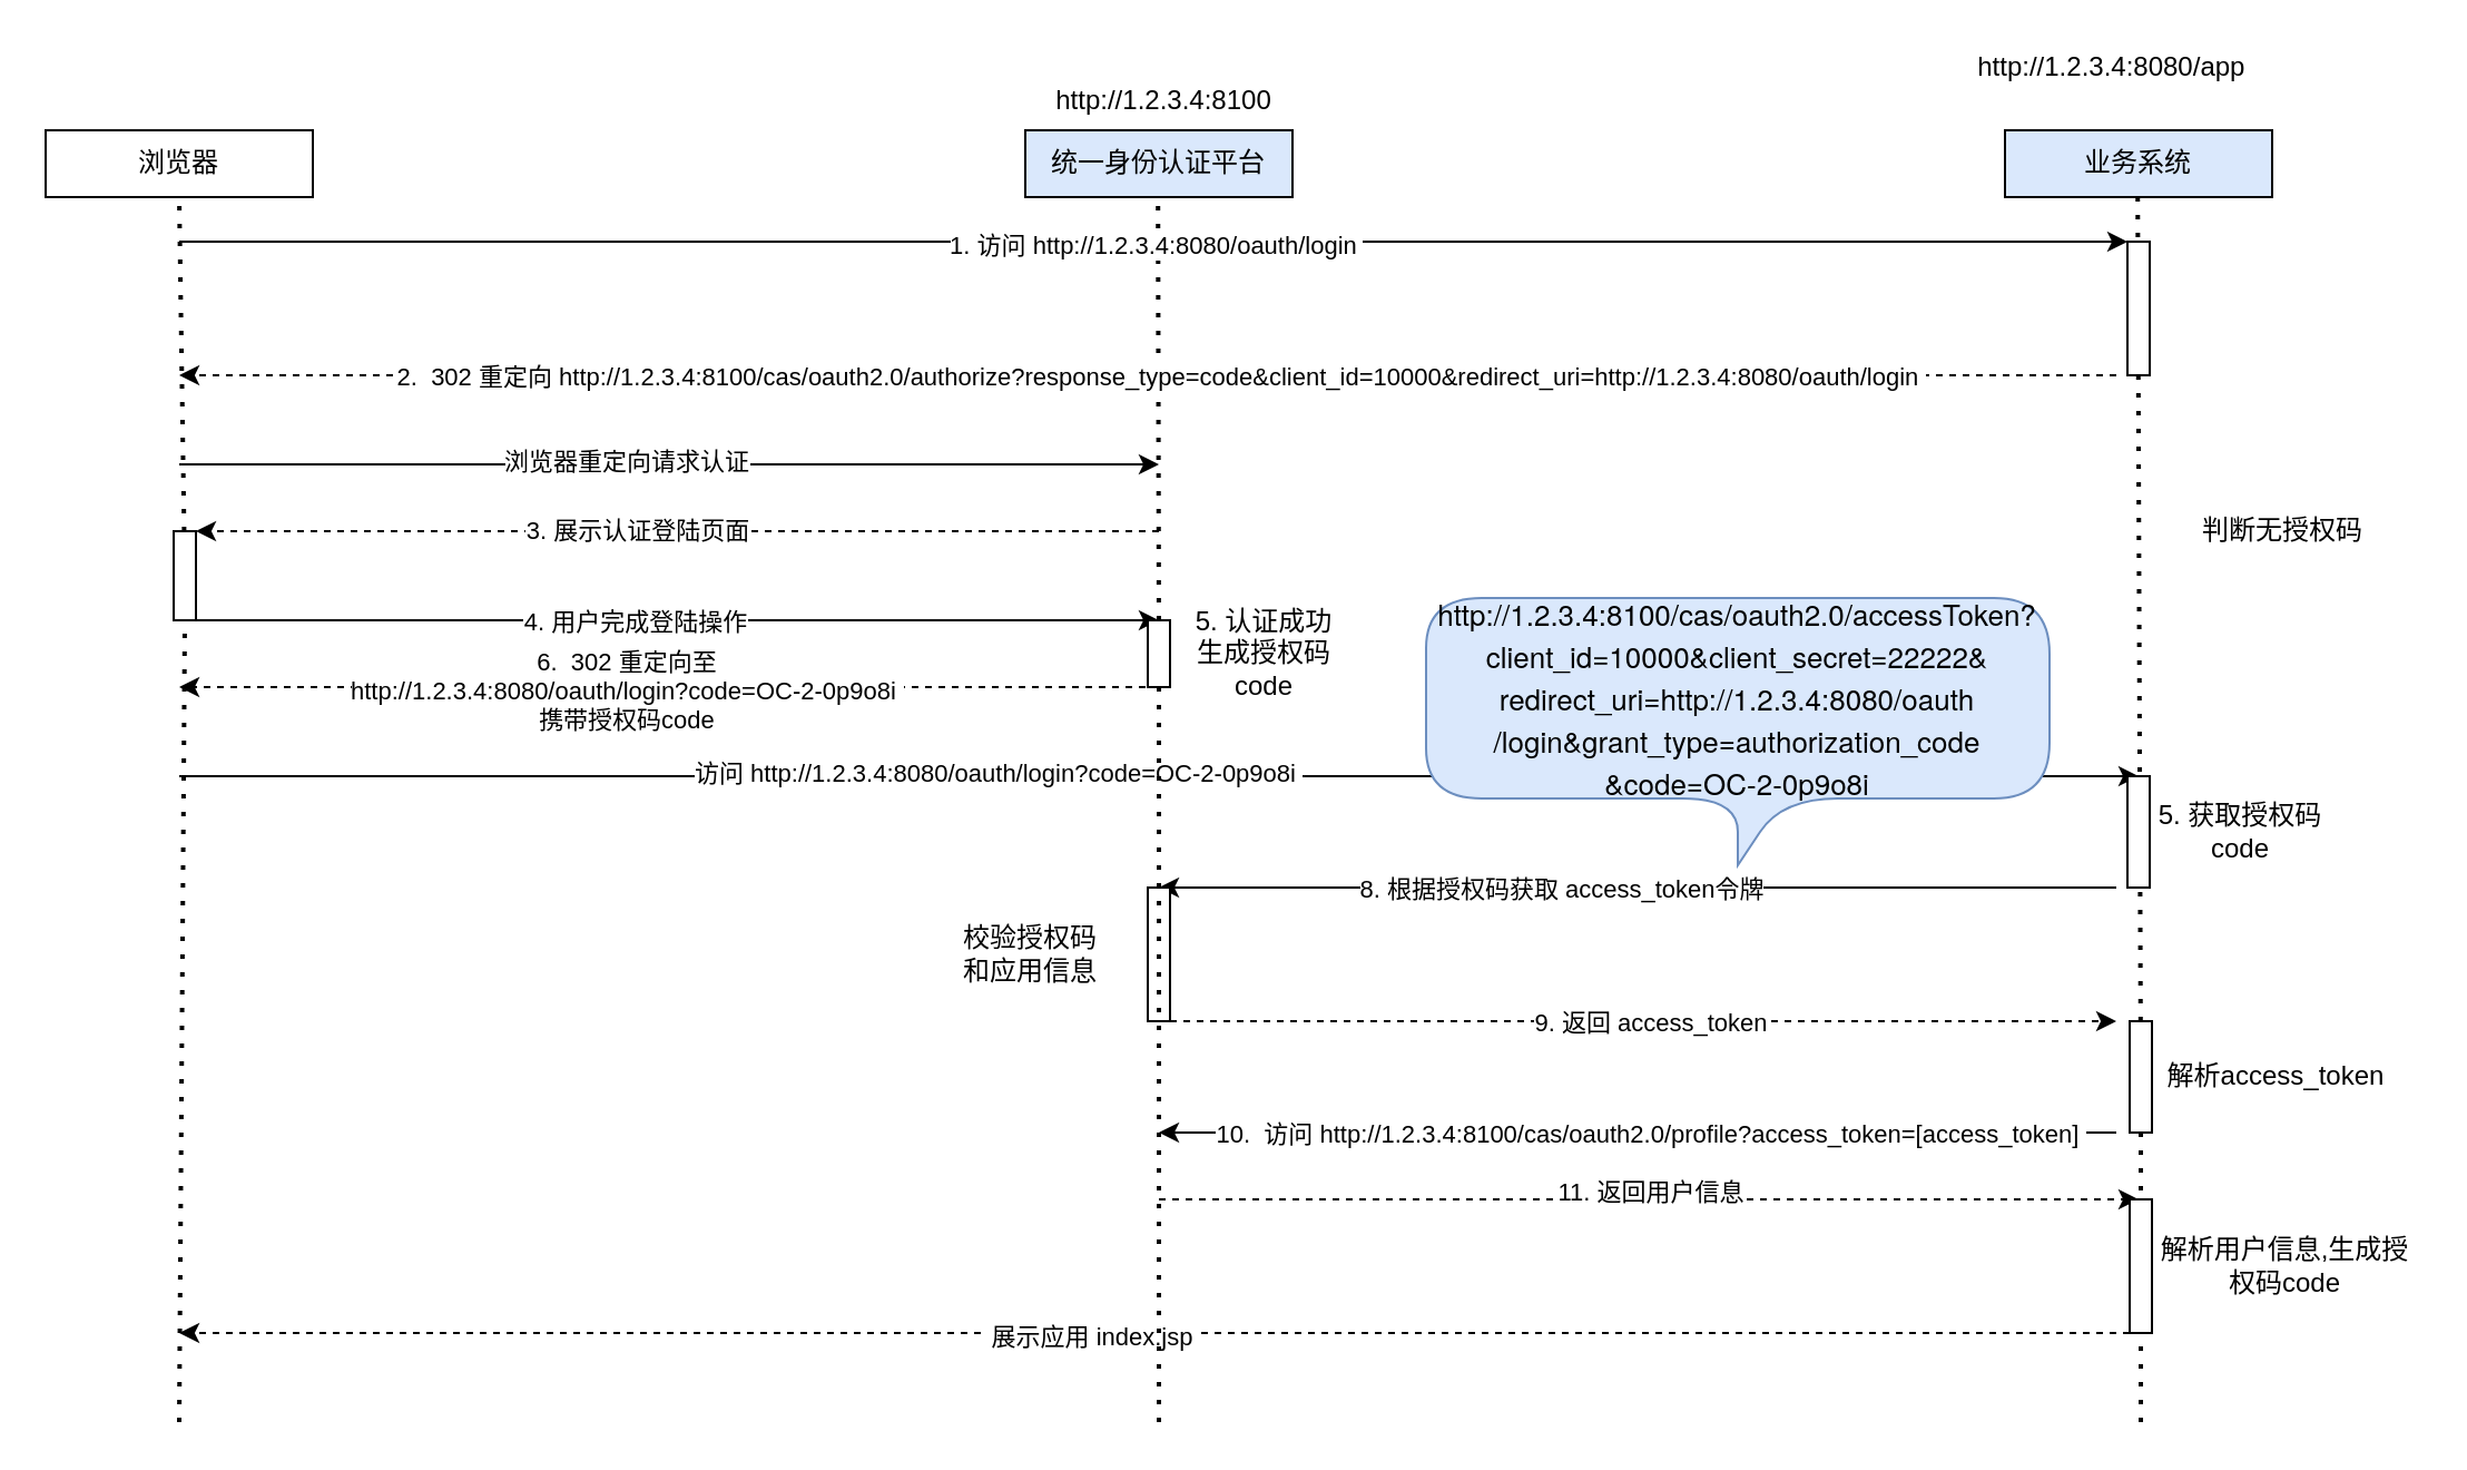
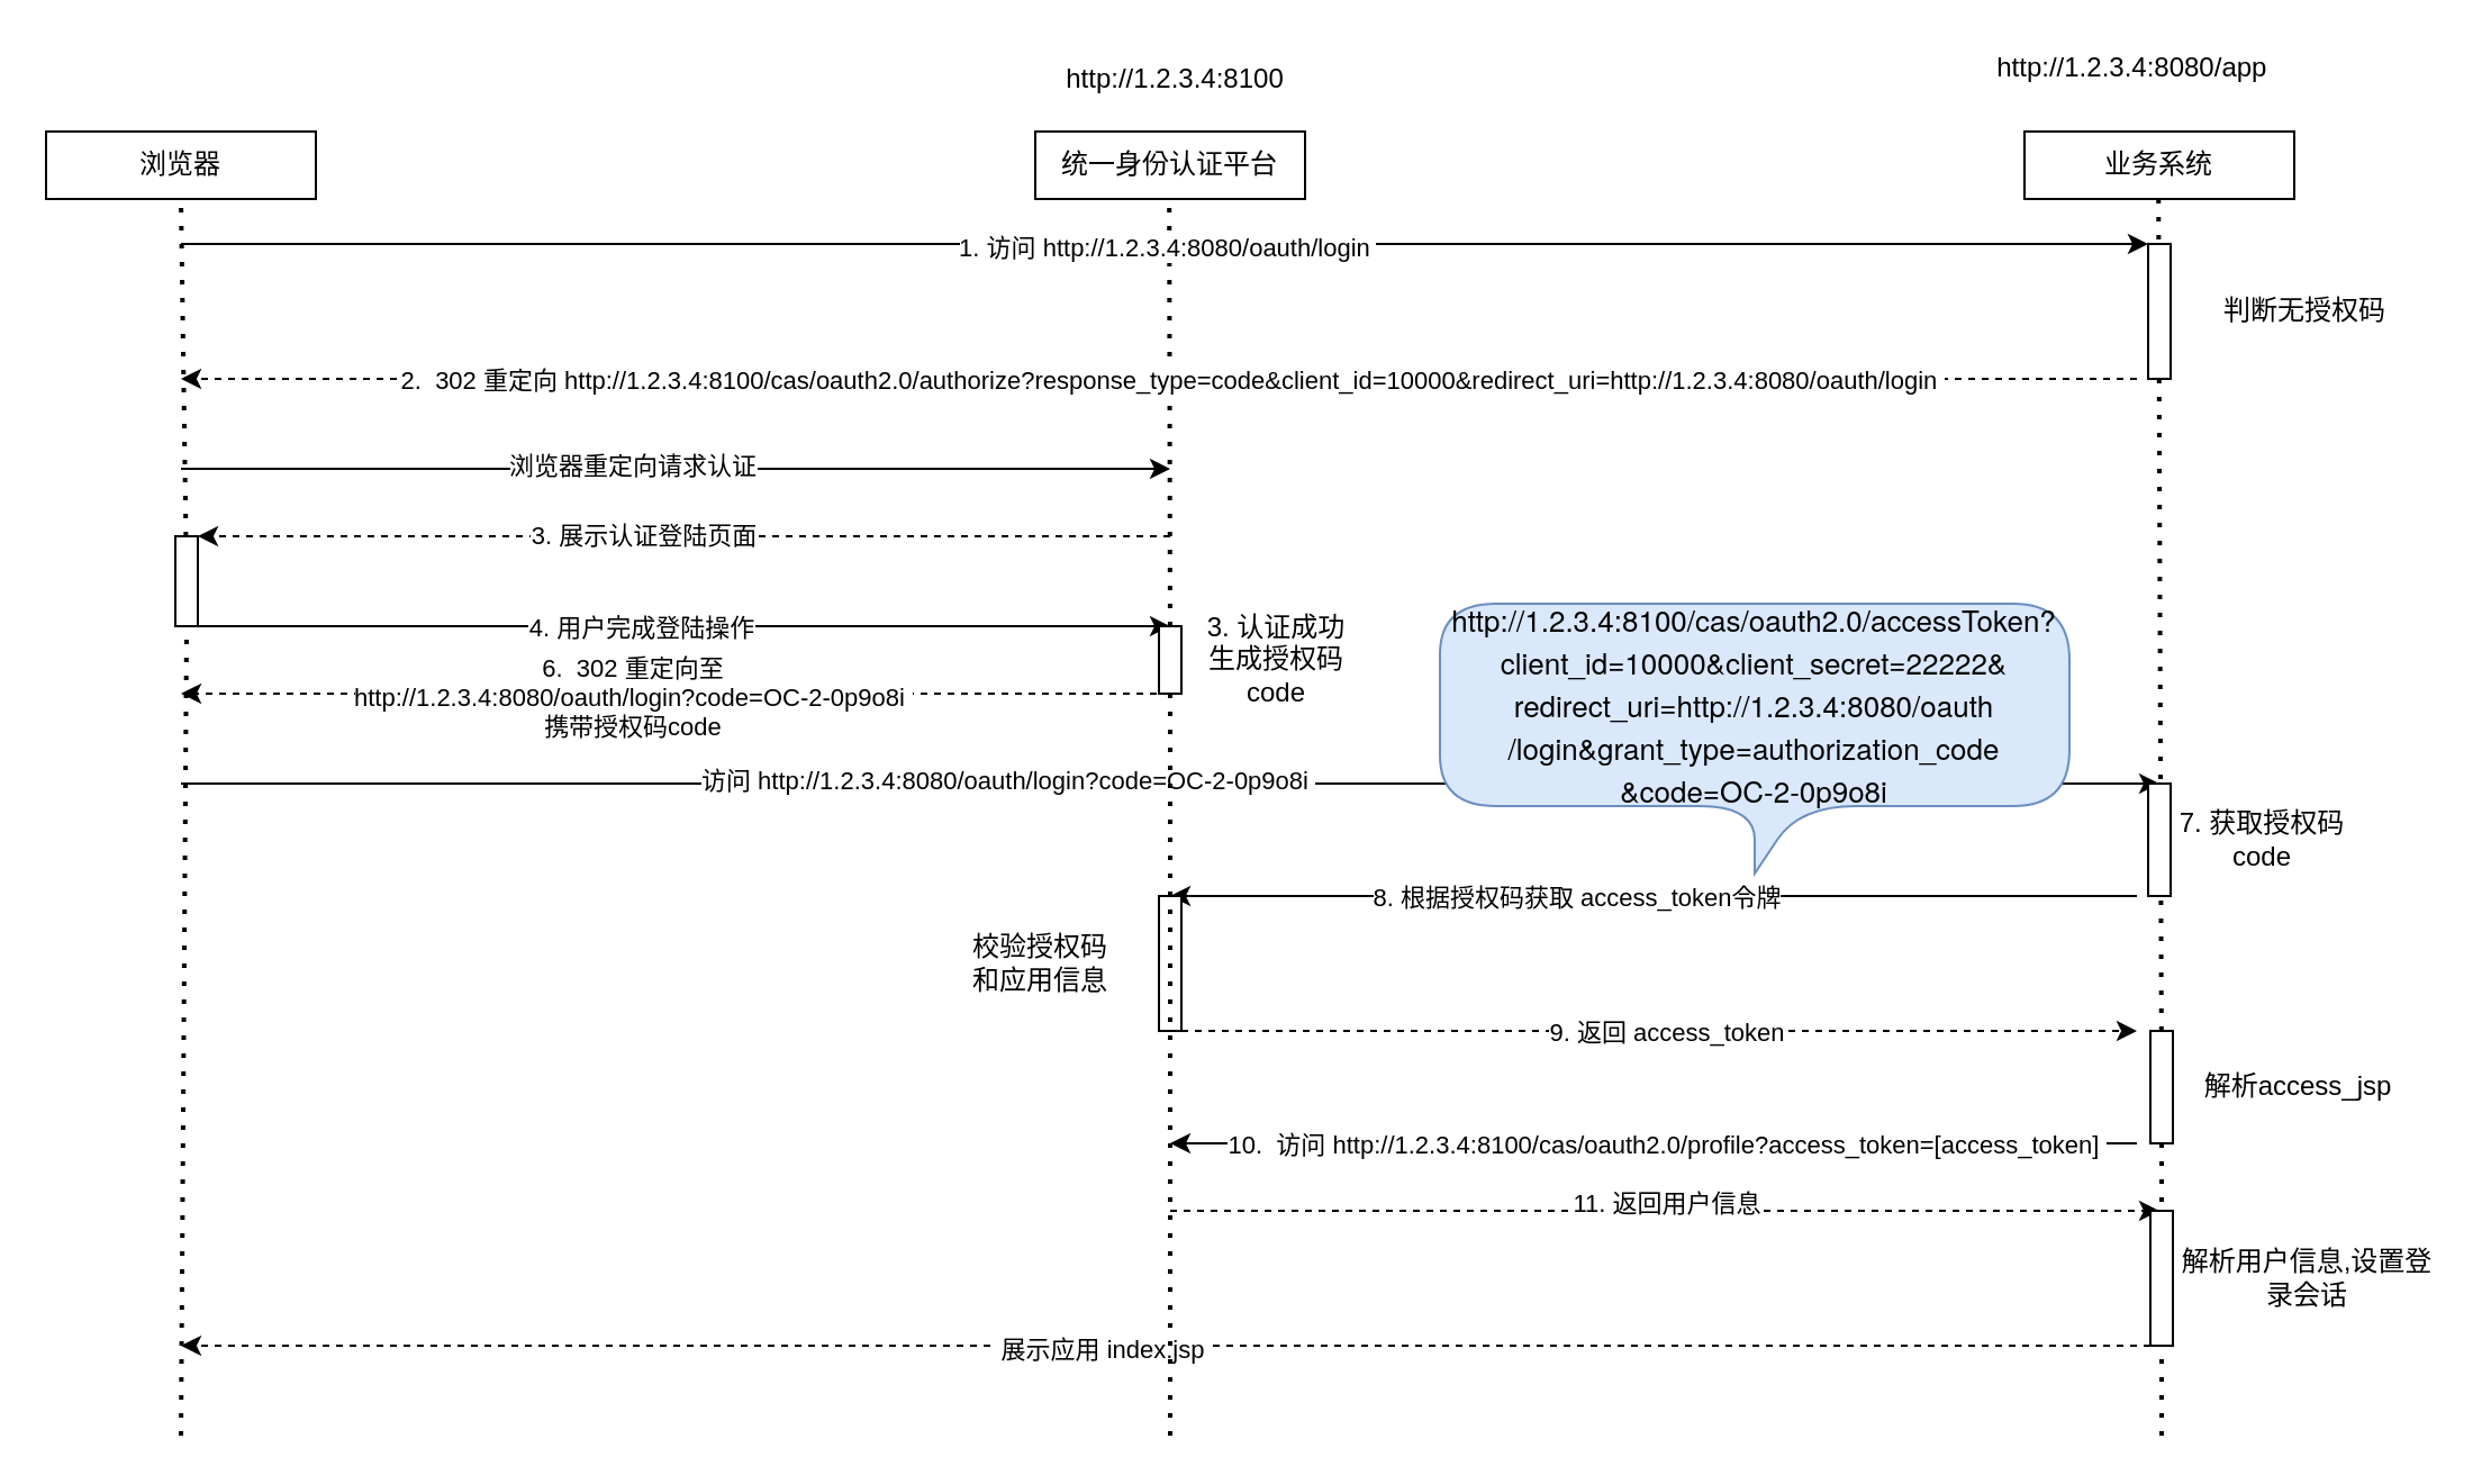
- <mxCell id="40" value="http://1.2.3.4:8100" style="text;html=1;strokeColor=none;fillColor=none;align=center;verticalAlign=middle;whiteSpace=wrap;rounded=0;" parent="1" vertex="1"><mxGeometry x="465" y="32" width="115" height="26" as="geometry" /></mxCell>
+ <mxCell id="40" value="http://1.2.3.4:8100" style="text;html=1;strokeColor=none;fillColor=none;align=center;verticalAlign=middle;whiteSpace=wrap;rounded=0;" parent="1" vertex="1"><mxGeometry x="465" y="22" width="115" height="26" as="geometry" /></mxCell>
- <mxCell id="45" value="&lt;span&gt;统一身份认证平台&lt;/span&gt;" style="rounded=0;whiteSpace=wrap;html=1;fillColor=#dae8fc;" vertex="1" parent="1"><mxGeometry x="460" y="58" width="120" height="30" as="geometry" /></mxCell>
+ <mxCell id="45" value="&lt;span&gt;统一身份认证平台&lt;/span&gt;" style="rounded=0;whiteSpace=wrap;html=1;" vertex="1" parent="1"><mxGeometry x="460" y="58" width="120" height="30" as="geometry" /></mxCell>
- <mxCell id="46" value="&lt;span&gt;业务系统&lt;/span&gt;" style="rounded=0;whiteSpace=wrap;html=1;fillColor=#dae8fc;" vertex="1" parent="1"><mxGeometry x="900" y="58" width="120" height="30" as="geometry" /></mxCell>
+ <mxCell id="46" value="&lt;span&gt;业务系统&lt;/span&gt;" style="rounded=0;whiteSpace=wrap;html=1;" vertex="1" parent="1"><mxGeometry x="900" y="58" width="120" height="30" as="geometry" /></mxCell>
- <mxCell id="8" value="判断无授权码" style="text;html=1;strokeColor=none;fillColor=none;align=center;verticalAlign=middle;whiteSpace=wrap;rounded=0;" parent="1" vertex="1"><mxGeometry x="965" y="208" width="120" height="60" as="geometry" /></mxCell>
+ <mxCell id="8" value="判断无授权码" style="text;html=1;strokeColor=none;fillColor=none;align=center;verticalAlign=middle;whiteSpace=wrap;rounded=0;" parent="1" vertex="1"><mxGeometry x="965" y="108" width="120" height="60" as="geometry" /></mxCell>
- <mxCell id="50" value="5. 认证成功&lt;br&gt;生成授权码code" style="text;html=1;strokeColor=none;fillColor=none;align=center;verticalAlign=middle;whiteSpace=wrap;rounded=0;" vertex="1" parent="1"><mxGeometry x="525" y="278" width="85" height="30" as="geometry" /></mxCell>
+ <mxCell id="50" value="3. 认证成功&lt;br&gt;生成授权码code" style="text;html=1;strokeColor=none;fillColor=none;align=center;verticalAlign=middle;whiteSpace=wrap;rounded=0;" vertex="1" parent="1"><mxGeometry x="525" y="278" width="85" height="30" as="geometry" /></mxCell>
- <mxCell id="22" value="5. 获取授权码code" style="text;html=1;strokeColor=none;fillColor=none;align=center;verticalAlign=middle;whiteSpace=wrap;rounded=0;" parent="1" vertex="1"><mxGeometry x="966" y="358" width="80" height="30" as="geometry" /></mxCell>
+ <mxCell id="22" value="7. 获取授权码code" style="text;html=1;strokeColor=none;fillColor=none;align=center;verticalAlign=middle;whiteSpace=wrap;rounded=0;" parent="1" vertex="1"><mxGeometry x="966" y="358" width="80" height="30" as="geometry" /></mxCell>
- <mxCell id="31" value="解析access_token" style="text;html=1;strokeColor=none;fillColor=none;align=center;verticalAlign=middle;whiteSpace=wrap;rounded=0;" parent="1" vertex="1"><mxGeometry x="965" y="465.5" width="114" height="35" as="geometry" /></mxCell>
+ <mxCell id="31" value="解析access_jsp" style="text;html=1;strokeColor=none;fillColor=none;align=center;verticalAlign=middle;whiteSpace=wrap;rounded=0;" parent="1" vertex="1"><mxGeometry x="965" y="465.5" width="114" height="35" as="geometry" /></mxCell>
- <mxCell id="37" value="解析用户信息,生成授权码code" style="text;html=1;strokeColor=none;fillColor=none;align=center;verticalAlign=middle;whiteSpace=wrap;rounded=0;" parent="1" vertex="1"><mxGeometry x="966" y="538" width="120" height="60" as="geometry" /></mxCell>
+ <mxCell id="37" value="解析用户信息,设置登录会话" style="text;html=1;strokeColor=none;fillColor=none;align=center;verticalAlign=middle;whiteSpace=wrap;rounded=0;" parent="1" vertex="1"><mxGeometry x="966" y="538" width="120" height="60" as="geometry" /></mxCell>
